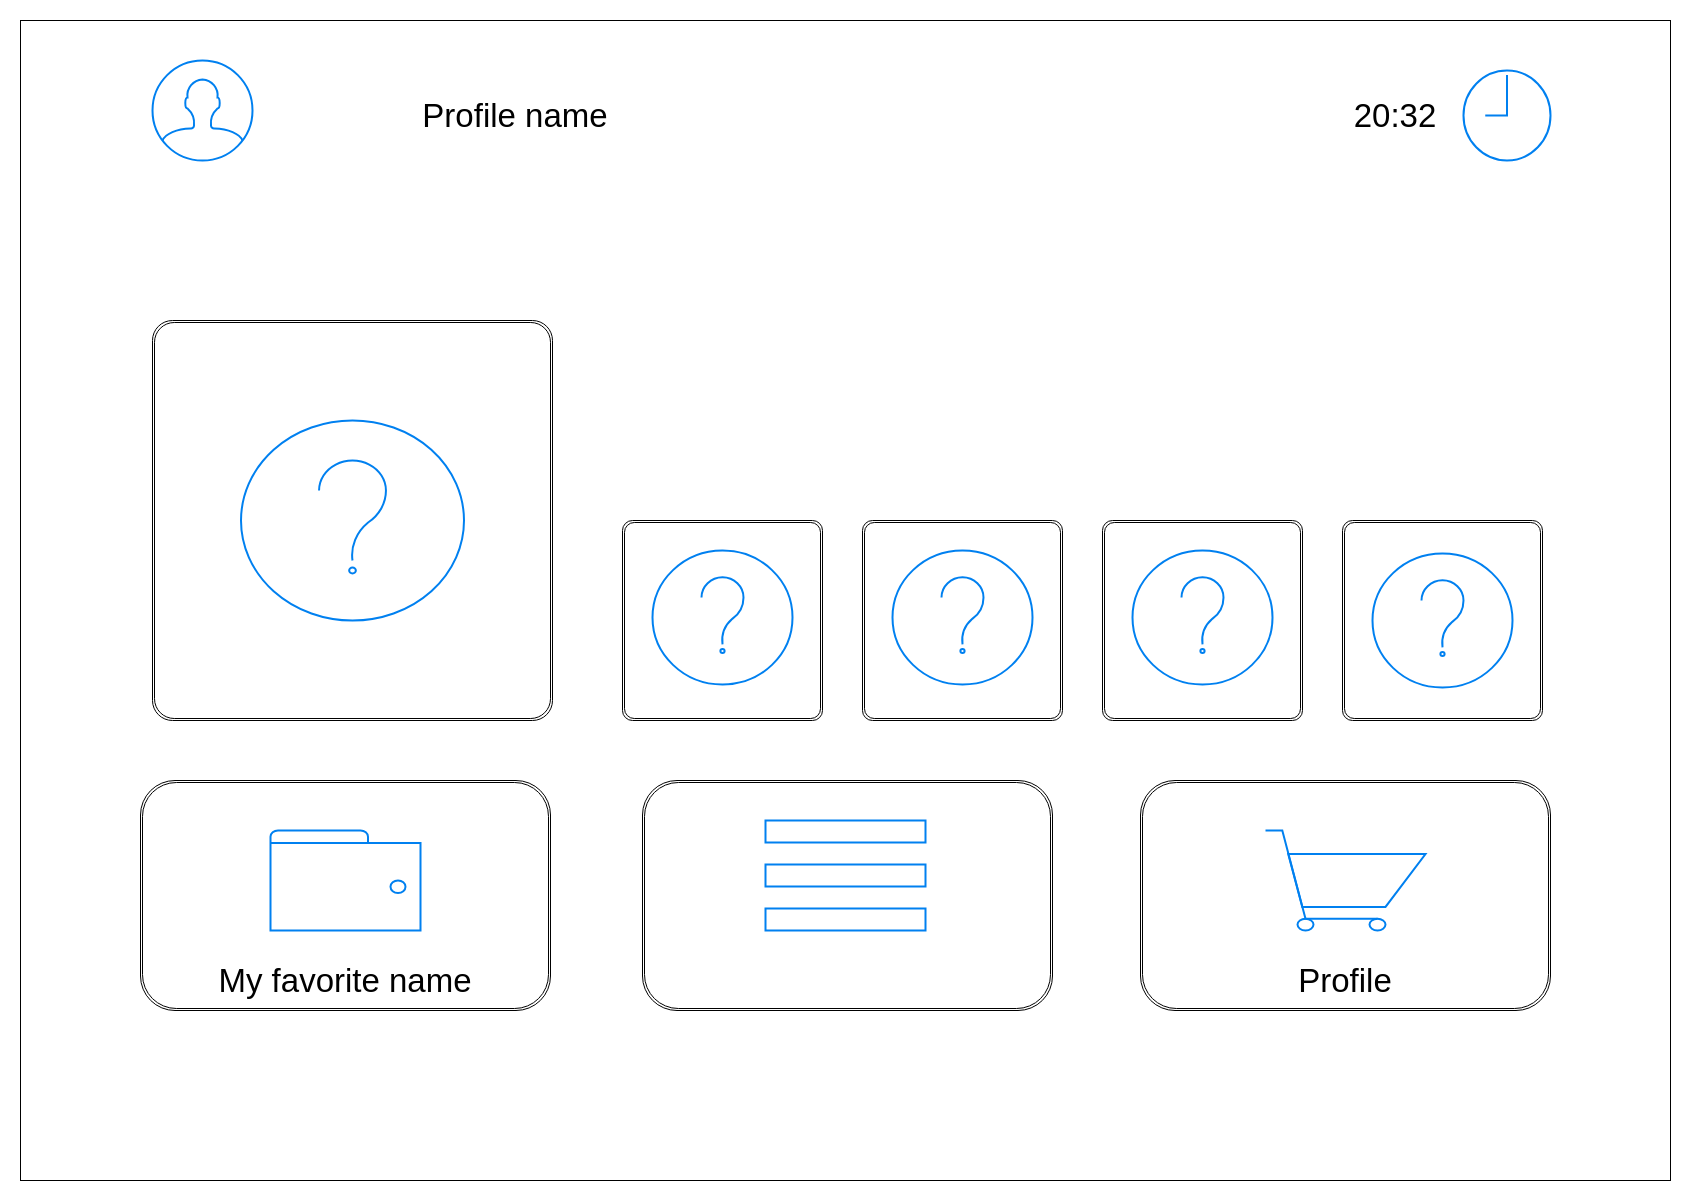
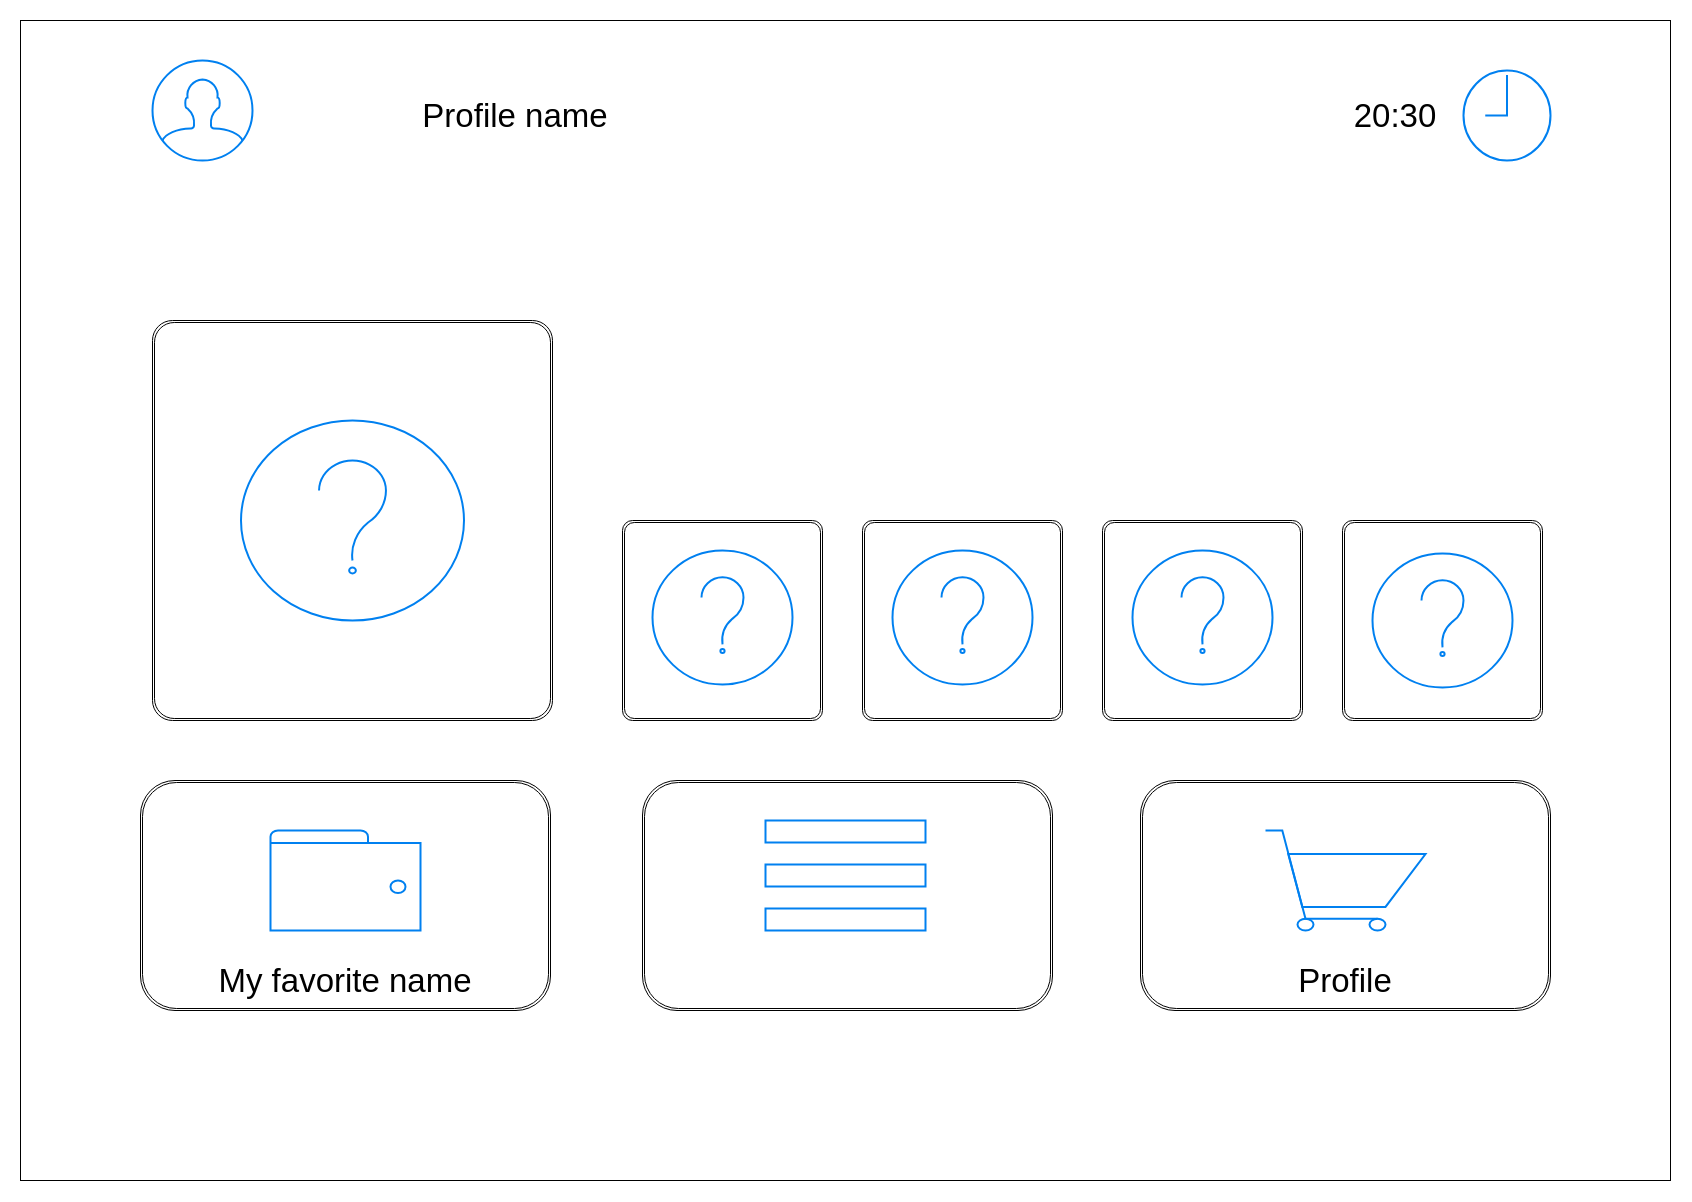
- <mxCell id="14" value="20:32" style="text;html=1;strokeColor=none;fillColor=none;align=center;verticalAlign=middle;whiteSpace=wrap;rounded=0;fontSize=33;" parent="1" vertex="1"><mxGeometry x="1270" y="100" width="250" height="30" as="geometry" /></mxCell>
+ <mxCell id="14" value="20:30" style="text;html=1;strokeColor=none;fillColor=none;align=center;verticalAlign=middle;whiteSpace=wrap;rounded=0;fontSize=33;" parent="1" vertex="1"><mxGeometry x="1270" y="100" width="250" height="30" as="geometry" /></mxCell>
